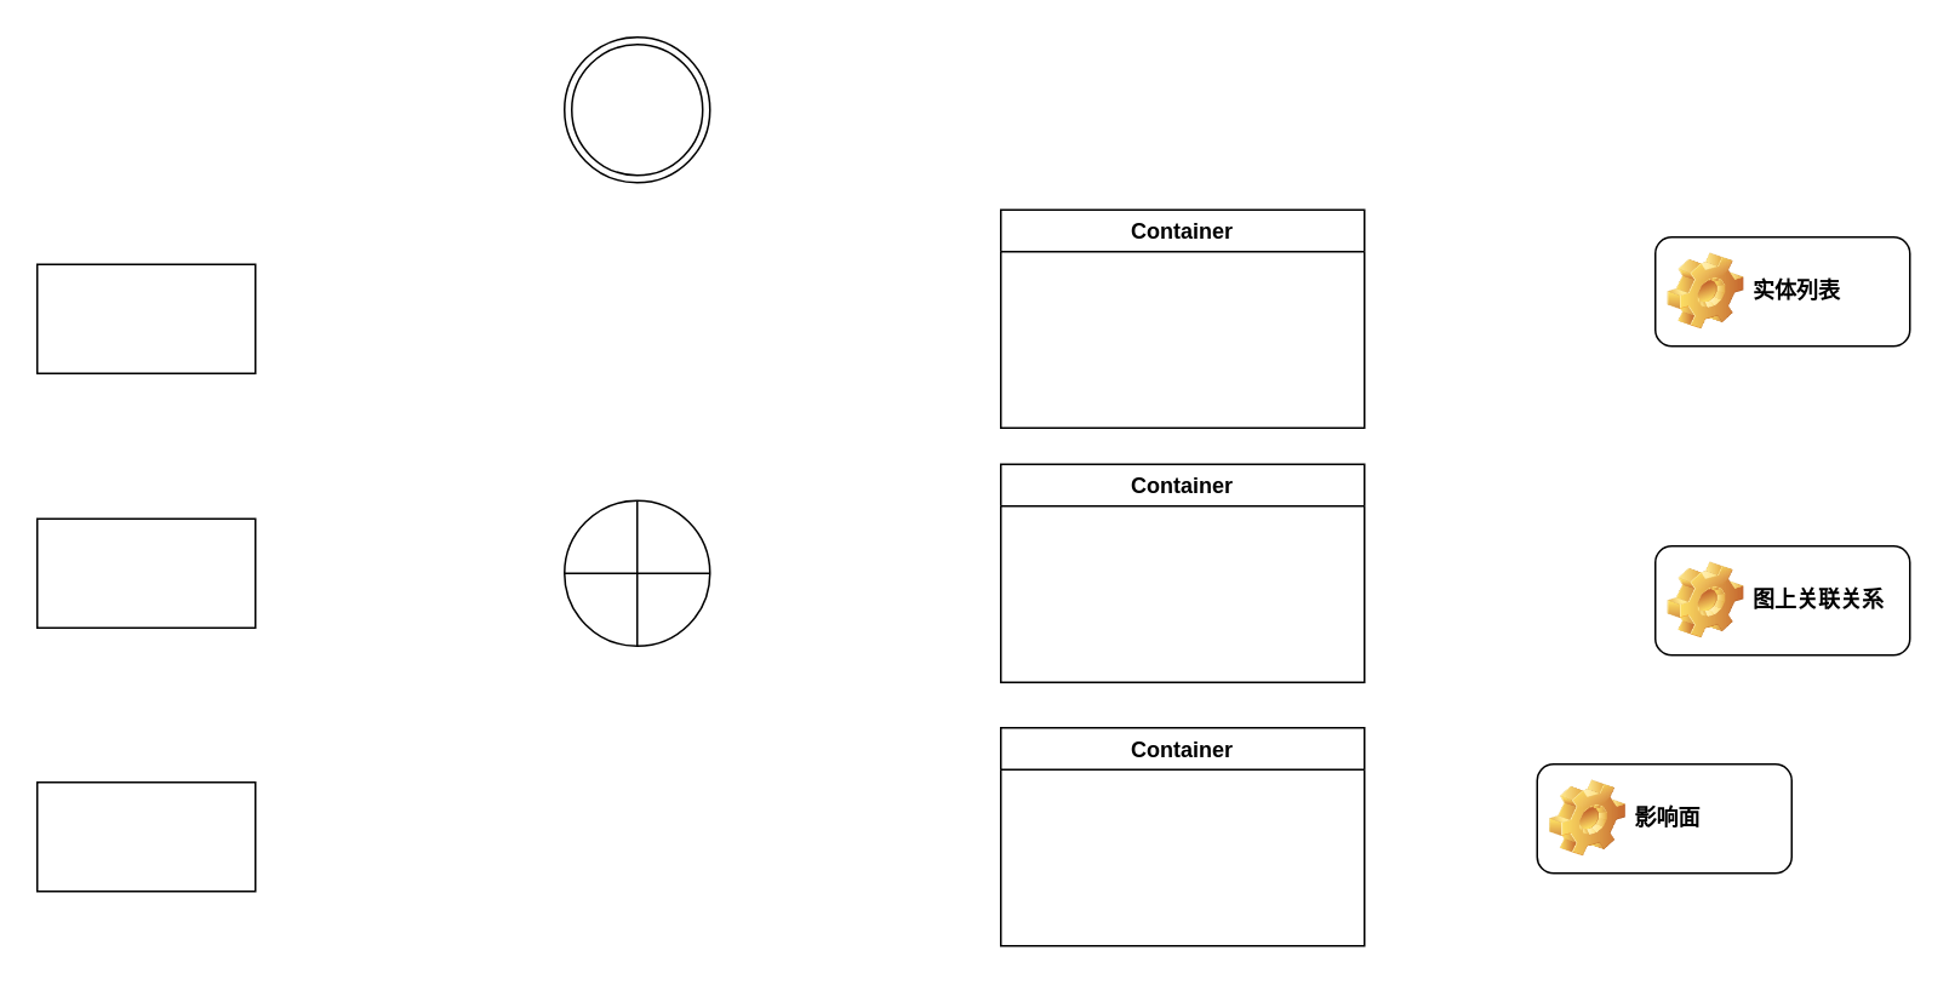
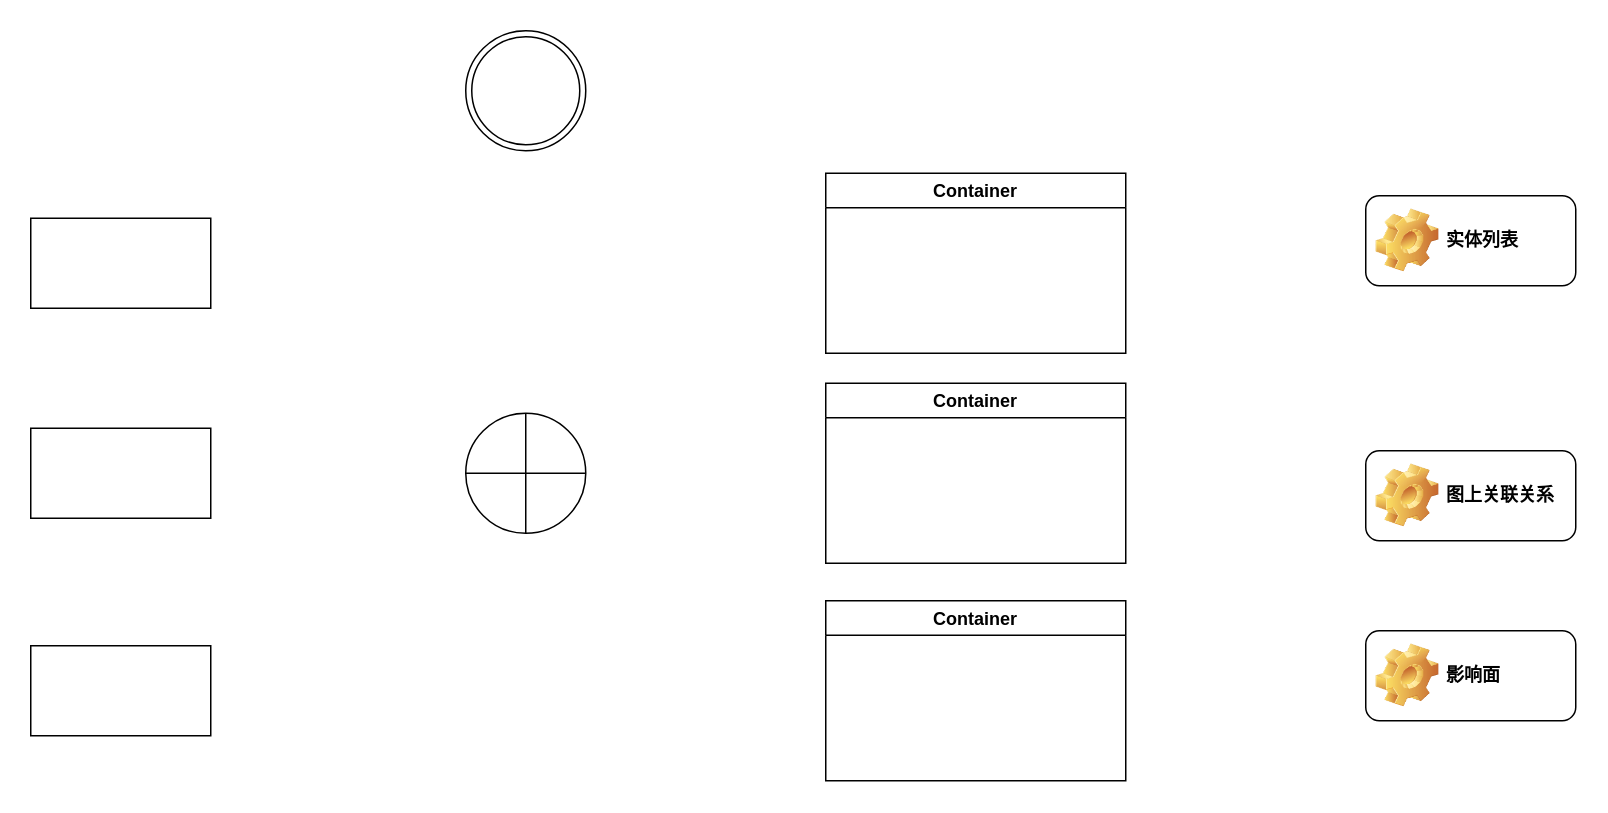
- <mxCell id="11" value="影响面" style="label;whiteSpace=wrap;html=1;image=img/clipart/Gear_128x128.png" vertex="1" parent="1"><mxGeometry x="845" y="420" width="140" height="60" as="geometry" /></mxCell>
+ <mxCell id="11" value="影响面" style="label;whiteSpace=wrap;html=1;image=img/clipart/Gear_128x128.png" vertex="1" parent="1"><mxGeometry x="910" y="420" width="140" height="60" as="geometry" /></mxCell>
